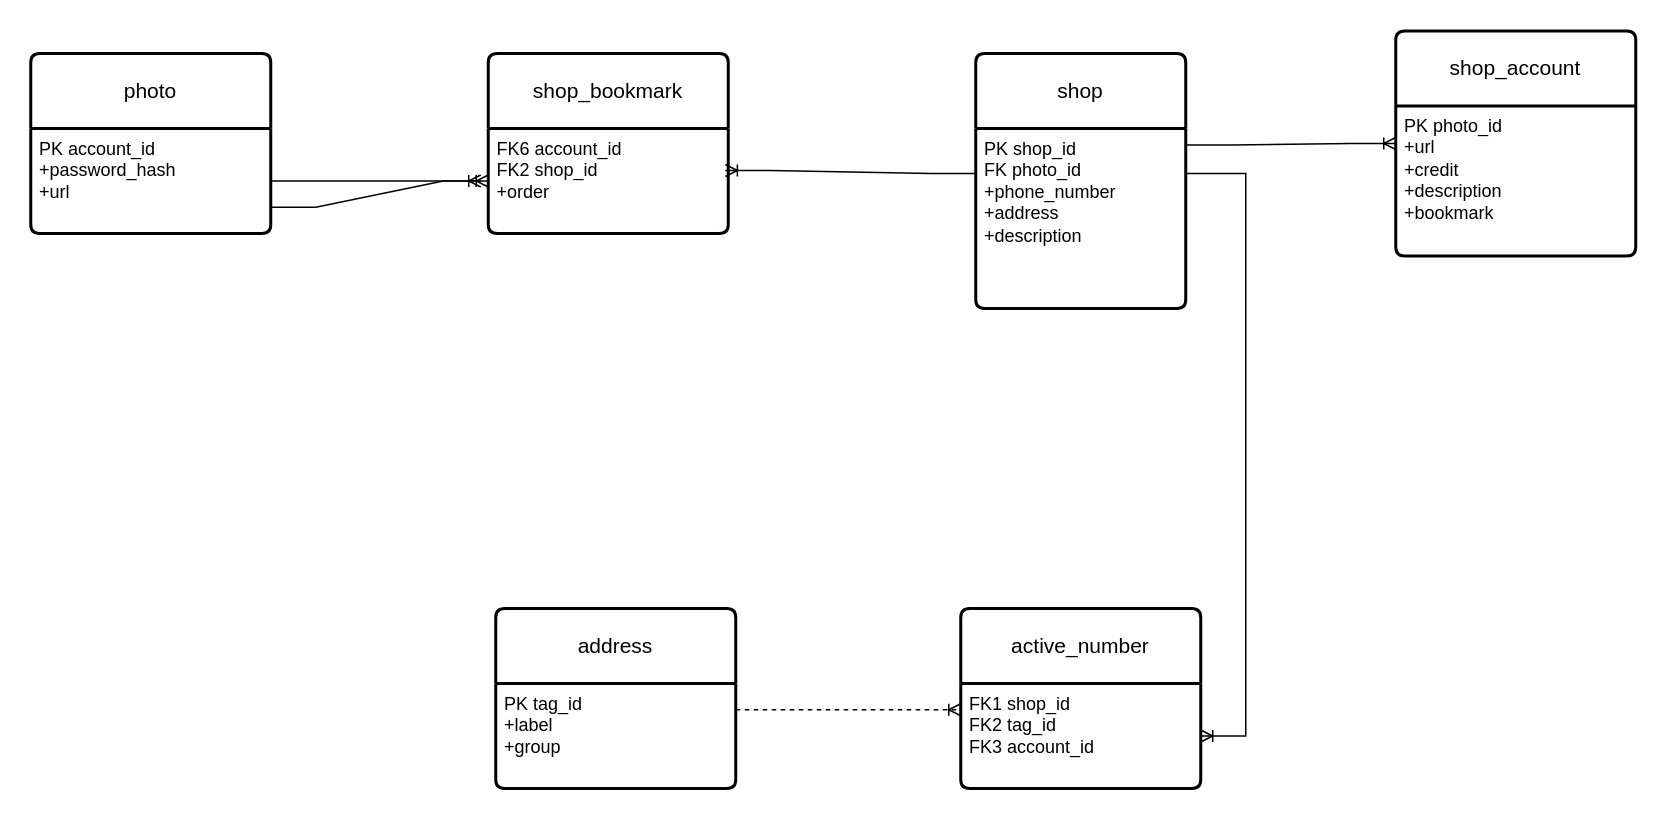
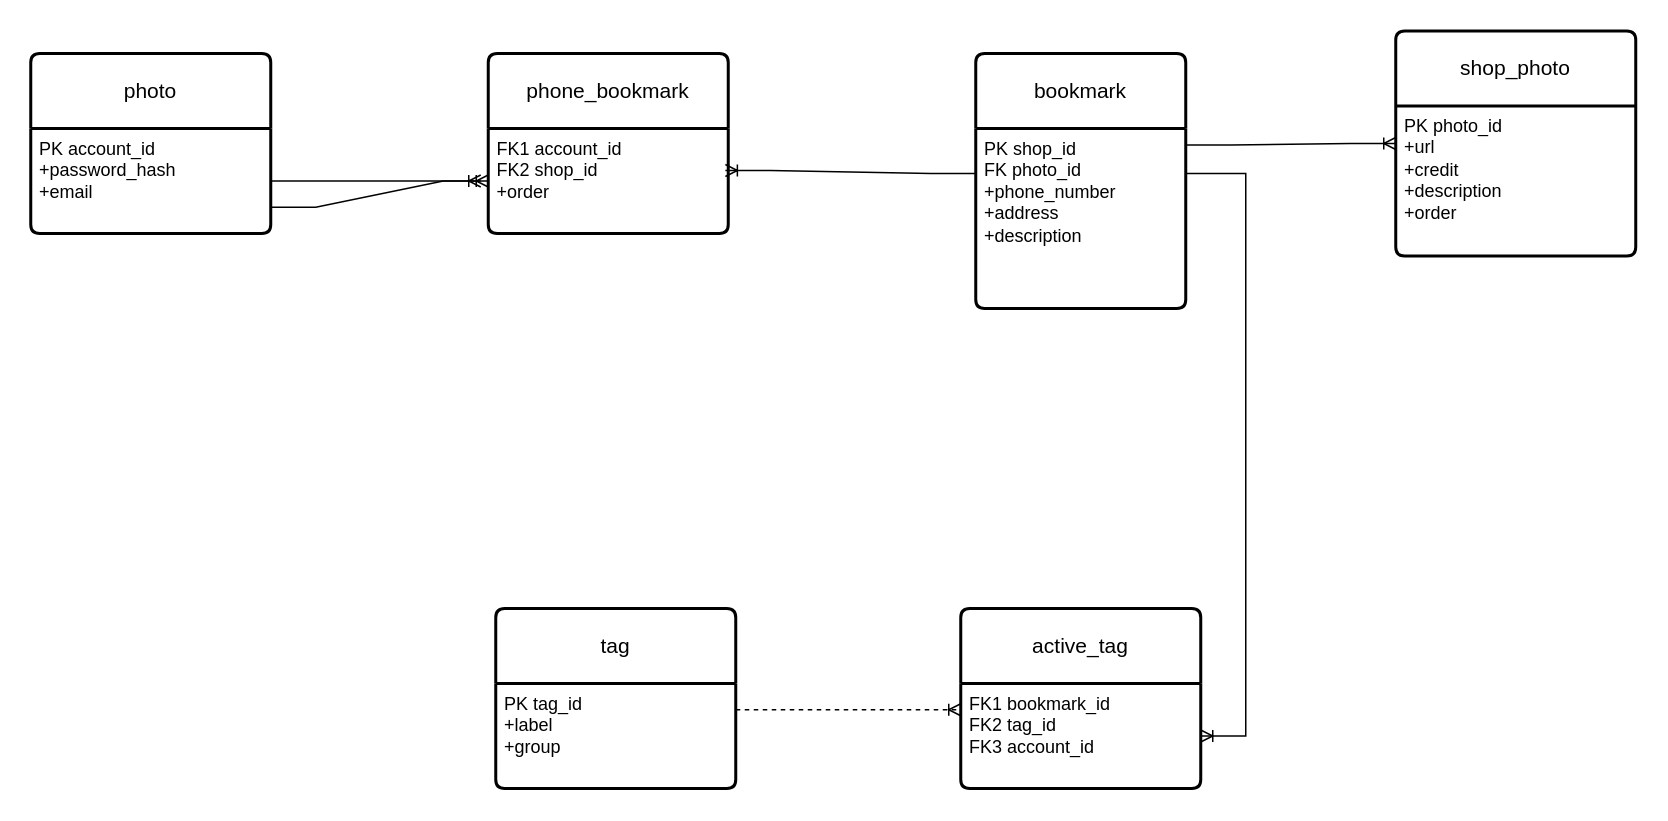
- <mxCell id="16" value="shop_account" style="swimlane;childLayout=stackLayout;horizontal=1;startSize=50;horizontalStack=0;rounded=1;fontSize=14;fontStyle=0;strokeWidth=2;resizeParent=0;resizeLast=1;shadow=0;dashed=0;align=center;arcSize=4;whiteSpace=wrap;html=1;" parent="1" vertex="1"><mxGeometry x="930" y="20" width="160" height="150" as="geometry" /></mxCell>
+ <mxCell id="16" value="shop_photo" style="swimlane;childLayout=stackLayout;horizontal=1;startSize=50;horizontalStack=0;rounded=1;fontSize=14;fontStyle=0;strokeWidth=2;resizeParent=0;resizeLast=1;shadow=0;dashed=0;align=center;arcSize=4;whiteSpace=wrap;html=1;" parent="1" vertex="1"><mxGeometry x="930" y="20" width="160" height="150" as="geometry" /></mxCell>
- <mxCell id="6" value="shop_bookmark" style="swimlane;childLayout=stackLayout;horizontal=1;startSize=50;horizontalStack=0;rounded=1;fontSize=14;fontStyle=0;strokeWidth=2;resizeParent=0;resizeLast=1;shadow=0;dashed=0;align=center;arcSize=4;whiteSpace=wrap;html=1;" parent="1" vertex="1"><mxGeometry x="325" y="35" width="160" height="120" as="geometry" /></mxCell>
+ <mxCell id="6" value="phone_bookmark" style="swimlane;childLayout=stackLayout;horizontal=1;startSize=50;horizontalStack=0;rounded=1;fontSize=14;fontStyle=0;strokeWidth=2;resizeParent=0;resizeLast=1;shadow=0;dashed=0;align=center;arcSize=4;whiteSpace=wrap;html=1;" parent="1" vertex="1"><mxGeometry x="325" y="35" width="160" height="120" as="geometry" /></mxCell>
- <mxCell id="4" value="shop" style="swimlane;childLayout=stackLayout;horizontal=1;startSize=50;horizontalStack=0;rounded=1;fontSize=14;fontStyle=0;strokeWidth=2;resizeParent=0;resizeLast=1;shadow=0;dashed=0;align=center;arcSize=4;whiteSpace=wrap;html=1;direction=east;" parent="1" vertex="1"><mxGeometry x="650" y="35" width="140" height="170" as="geometry" /></mxCell>
+ <mxCell id="4" value="bookmark" style="swimlane;childLayout=stackLayout;horizontal=1;startSize=50;horizontalStack=0;rounded=1;fontSize=14;fontStyle=0;strokeWidth=2;resizeParent=0;resizeLast=1;shadow=0;dashed=0;align=center;arcSize=4;whiteSpace=wrap;html=1;direction=east;" parent="1" vertex="1"><mxGeometry x="650" y="35" width="140" height="170" as="geometry" /></mxCell>
- <mxCell id="17" value="PK photo_id&lt;br&gt;+url&lt;br&gt;+credit&lt;br&gt;+description&lt;br&gt;+bookmark" style="align=left;strokeColor=none;fillColor=none;spacingLeft=4;fontSize=12;verticalAlign=top;resizable=0;rotatable=0;part=1;html=1;" parent="16" vertex="1"><mxGeometry y="50" width="160" height="100" as="geometry" /></mxCell>
+ <mxCell id="17" value="PK photo_id&lt;br&gt;+url&lt;br&gt;+credit&lt;br&gt;+description&lt;br&gt;+order" style="align=left;strokeColor=none;fillColor=none;spacingLeft=4;fontSize=12;verticalAlign=top;resizable=0;rotatable=0;part=1;html=1;" parent="16" vertex="1"><mxGeometry y="50" width="160" height="100" as="geometry" /></mxCell>
- <mxCell id="3" value="PK account_id&lt;br&gt;+password_hash&lt;br&gt;+url" style="align=left;strokeColor=none;fillColor=none;spacingLeft=4;fontSize=12;verticalAlign=top;resizable=0;rotatable=0;part=1;html=1;" parent="2" vertex="1"><mxGeometry y="50" width="160" height="70" as="geometry" /></mxCell>
+ <mxCell id="3" value="PK account_id&lt;br&gt;+password_hash&lt;br&gt;+email" style="align=left;strokeColor=none;fillColor=none;spacingLeft=4;fontSize=12;verticalAlign=top;resizable=0;rotatable=0;part=1;html=1;" parent="2" vertex="1"><mxGeometry y="50" width="160" height="70" as="geometry" /></mxCell>
- <mxCell id="7" value="FK6 account_id&lt;br&gt;FK2 shop_id&lt;br&gt;+order" style="align=left;strokeColor=none;fillColor=none;spacingLeft=4;fontSize=12;verticalAlign=top;resizable=0;rotatable=0;part=1;html=1;" parent="6" vertex="1"><mxGeometry y="50" width="160" height="70" as="geometry" /></mxCell>
+ <mxCell id="7" value="FK1 account_id&lt;br&gt;FK2 shop_id&lt;br&gt;+order" style="align=left;strokeColor=none;fillColor=none;spacingLeft=4;fontSize=12;verticalAlign=top;resizable=0;rotatable=0;part=1;html=1;" parent="6" vertex="1"><mxGeometry y="50" width="160" height="70" as="geometry" /></mxCell>
- <mxCell id="10" value="address" style="swimlane;childLayout=stackLayout;horizontal=1;startSize=50;horizontalStack=0;rounded=1;fontSize=14;fontStyle=0;strokeWidth=2;resizeParent=0;resizeLast=1;shadow=0;dashed=0;align=center;arcSize=4;whiteSpace=wrap;html=1;" parent="1" vertex="1"><mxGeometry x="330" y="405" width="160" height="120" as="geometry" /></mxCell>
+ <mxCell id="10" value="tag" style="swimlane;childLayout=stackLayout;horizontal=1;startSize=50;horizontalStack=0;rounded=1;fontSize=14;fontStyle=0;strokeWidth=2;resizeParent=0;resizeLast=1;shadow=0;dashed=0;align=center;arcSize=4;whiteSpace=wrap;html=1;" parent="1" vertex="1"><mxGeometry x="330" y="405" width="160" height="120" as="geometry" /></mxCell>
- <mxCell id="12" value="active_number" style="swimlane;childLayout=stackLayout;horizontal=1;startSize=50;horizontalStack=0;rounded=1;fontSize=14;fontStyle=0;strokeWidth=2;resizeParent=0;resizeLast=1;shadow=0;dashed=0;align=center;arcSize=4;whiteSpace=wrap;html=1;" parent="1" vertex="1"><mxGeometry x="640" y="405" width="160" height="120" as="geometry" /></mxCell>
+ <mxCell id="12" value="active_tag" style="swimlane;childLayout=stackLayout;horizontal=1;startSize=50;horizontalStack=0;rounded=1;fontSize=14;fontStyle=0;strokeWidth=2;resizeParent=0;resizeLast=1;shadow=0;dashed=0;align=center;arcSize=4;whiteSpace=wrap;html=1;" parent="1" vertex="1"><mxGeometry x="640" y="405" width="160" height="120" as="geometry" /></mxCell>
- <mxCell id="13" value="FK1 shop_id&lt;br&gt;FK2 tag_id&lt;br&gt;FK3 account_id" style="align=left;strokeColor=none;fillColor=none;spacingLeft=4;fontSize=12;verticalAlign=top;resizable=0;rotatable=0;part=1;html=1;" parent="12" vertex="1"><mxGeometry y="50" width="160" height="70" as="geometry" /></mxCell>
+ <mxCell id="13" value="FK1 bookmark_id&lt;br&gt;FK2 tag_id&lt;br&gt;FK3 account_id" style="align=left;strokeColor=none;fillColor=none;spacingLeft=4;fontSize=12;verticalAlign=top;resizable=0;rotatable=0;part=1;html=1;" parent="12" vertex="1"><mxGeometry y="50" width="160" height="70" as="geometry" /></mxCell>
